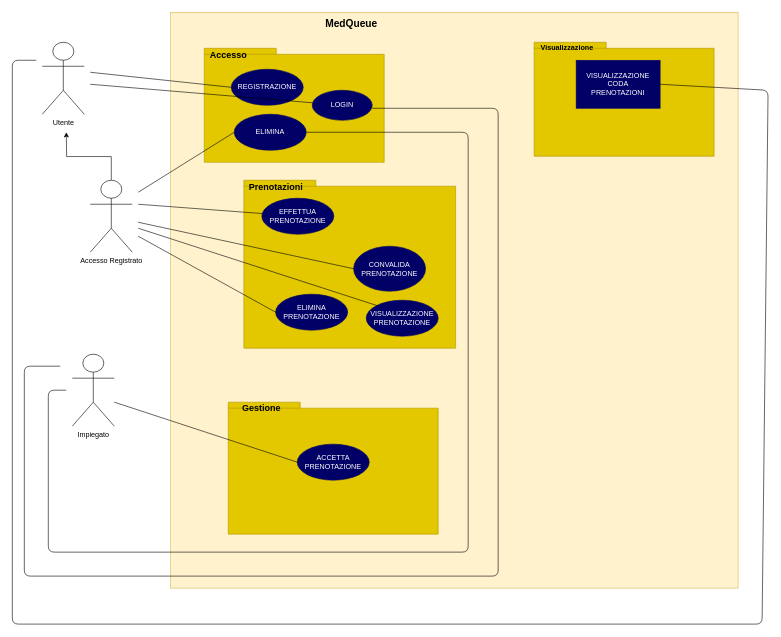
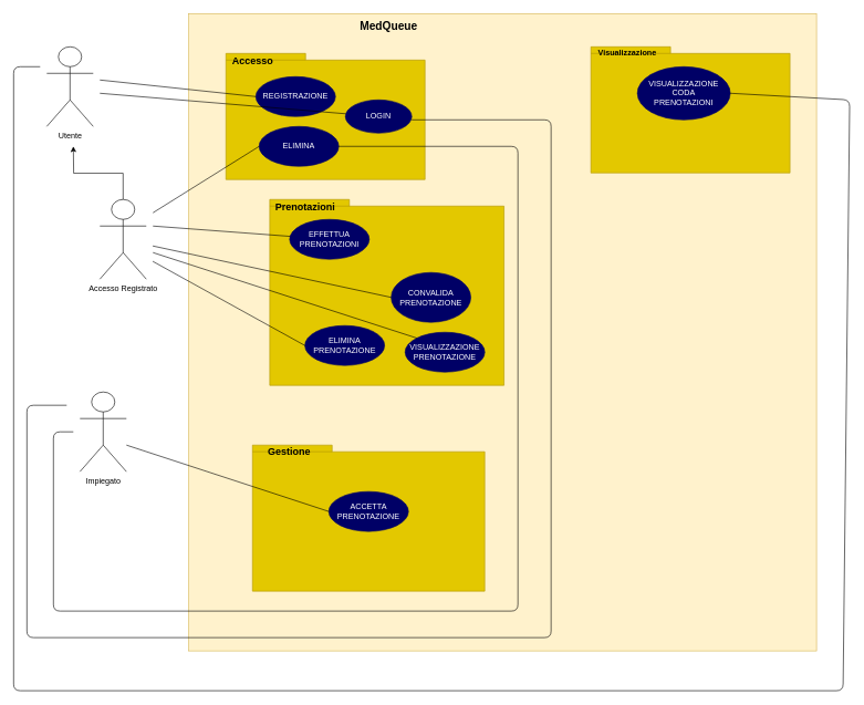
- <mxCell id="32" value="&lt;font color=&quot;#ffffff&quot;&gt;VISUALIZZAZIONE CODA&lt;br&gt;PRENOTAZIONI&lt;br&gt;&lt;/font&gt;" style="whiteSpace=wrap;html=1;fillColor=#000066;strokeColor=#000066;rounded=0;" parent="1" vertex="1"><mxGeometry x="960" y="100" width="140" height="80" as="geometry" /></mxCell>
+ <mxCell id="32" value="&lt;font color=&quot;#ffffff&quot;&gt;VISUALIZZAZIONE CODA&lt;br&gt;PRENOTAZIONI&lt;br&gt;&lt;/font&gt;" style="ellipse;whiteSpace=wrap;html=1;fillColor=#000066;strokeColor=#000066;" parent="1" vertex="1"><mxGeometry x="960" y="100" width="140" height="80" as="geometry" /></mxCell>
- <mxCell id="20" value="&lt;font color=&quot;#ffffff&quot;&gt;EFFETTUA&lt;br&gt;PRENOTAZIONE&lt;br&gt;&lt;/font&gt;" style="ellipse;whiteSpace=wrap;html=1;fillColor=#000066;strokeColor=#000066;" parent="1" vertex="1"><mxGeometry x="436" y="330" width="120" height="60" as="geometry" /></mxCell>
+ <mxCell id="20" value="&lt;font color=&quot;#ffffff&quot;&gt;EFFETTUA&lt;br&gt;PRENOTAZIONI&lt;br&gt;&lt;/font&gt;" style="ellipse;whiteSpace=wrap;html=1;fillColor=#000066;strokeColor=#000066;" parent="1" vertex="1"><mxGeometry x="436" y="330" width="120" height="60" as="geometry" /></mxCell>
